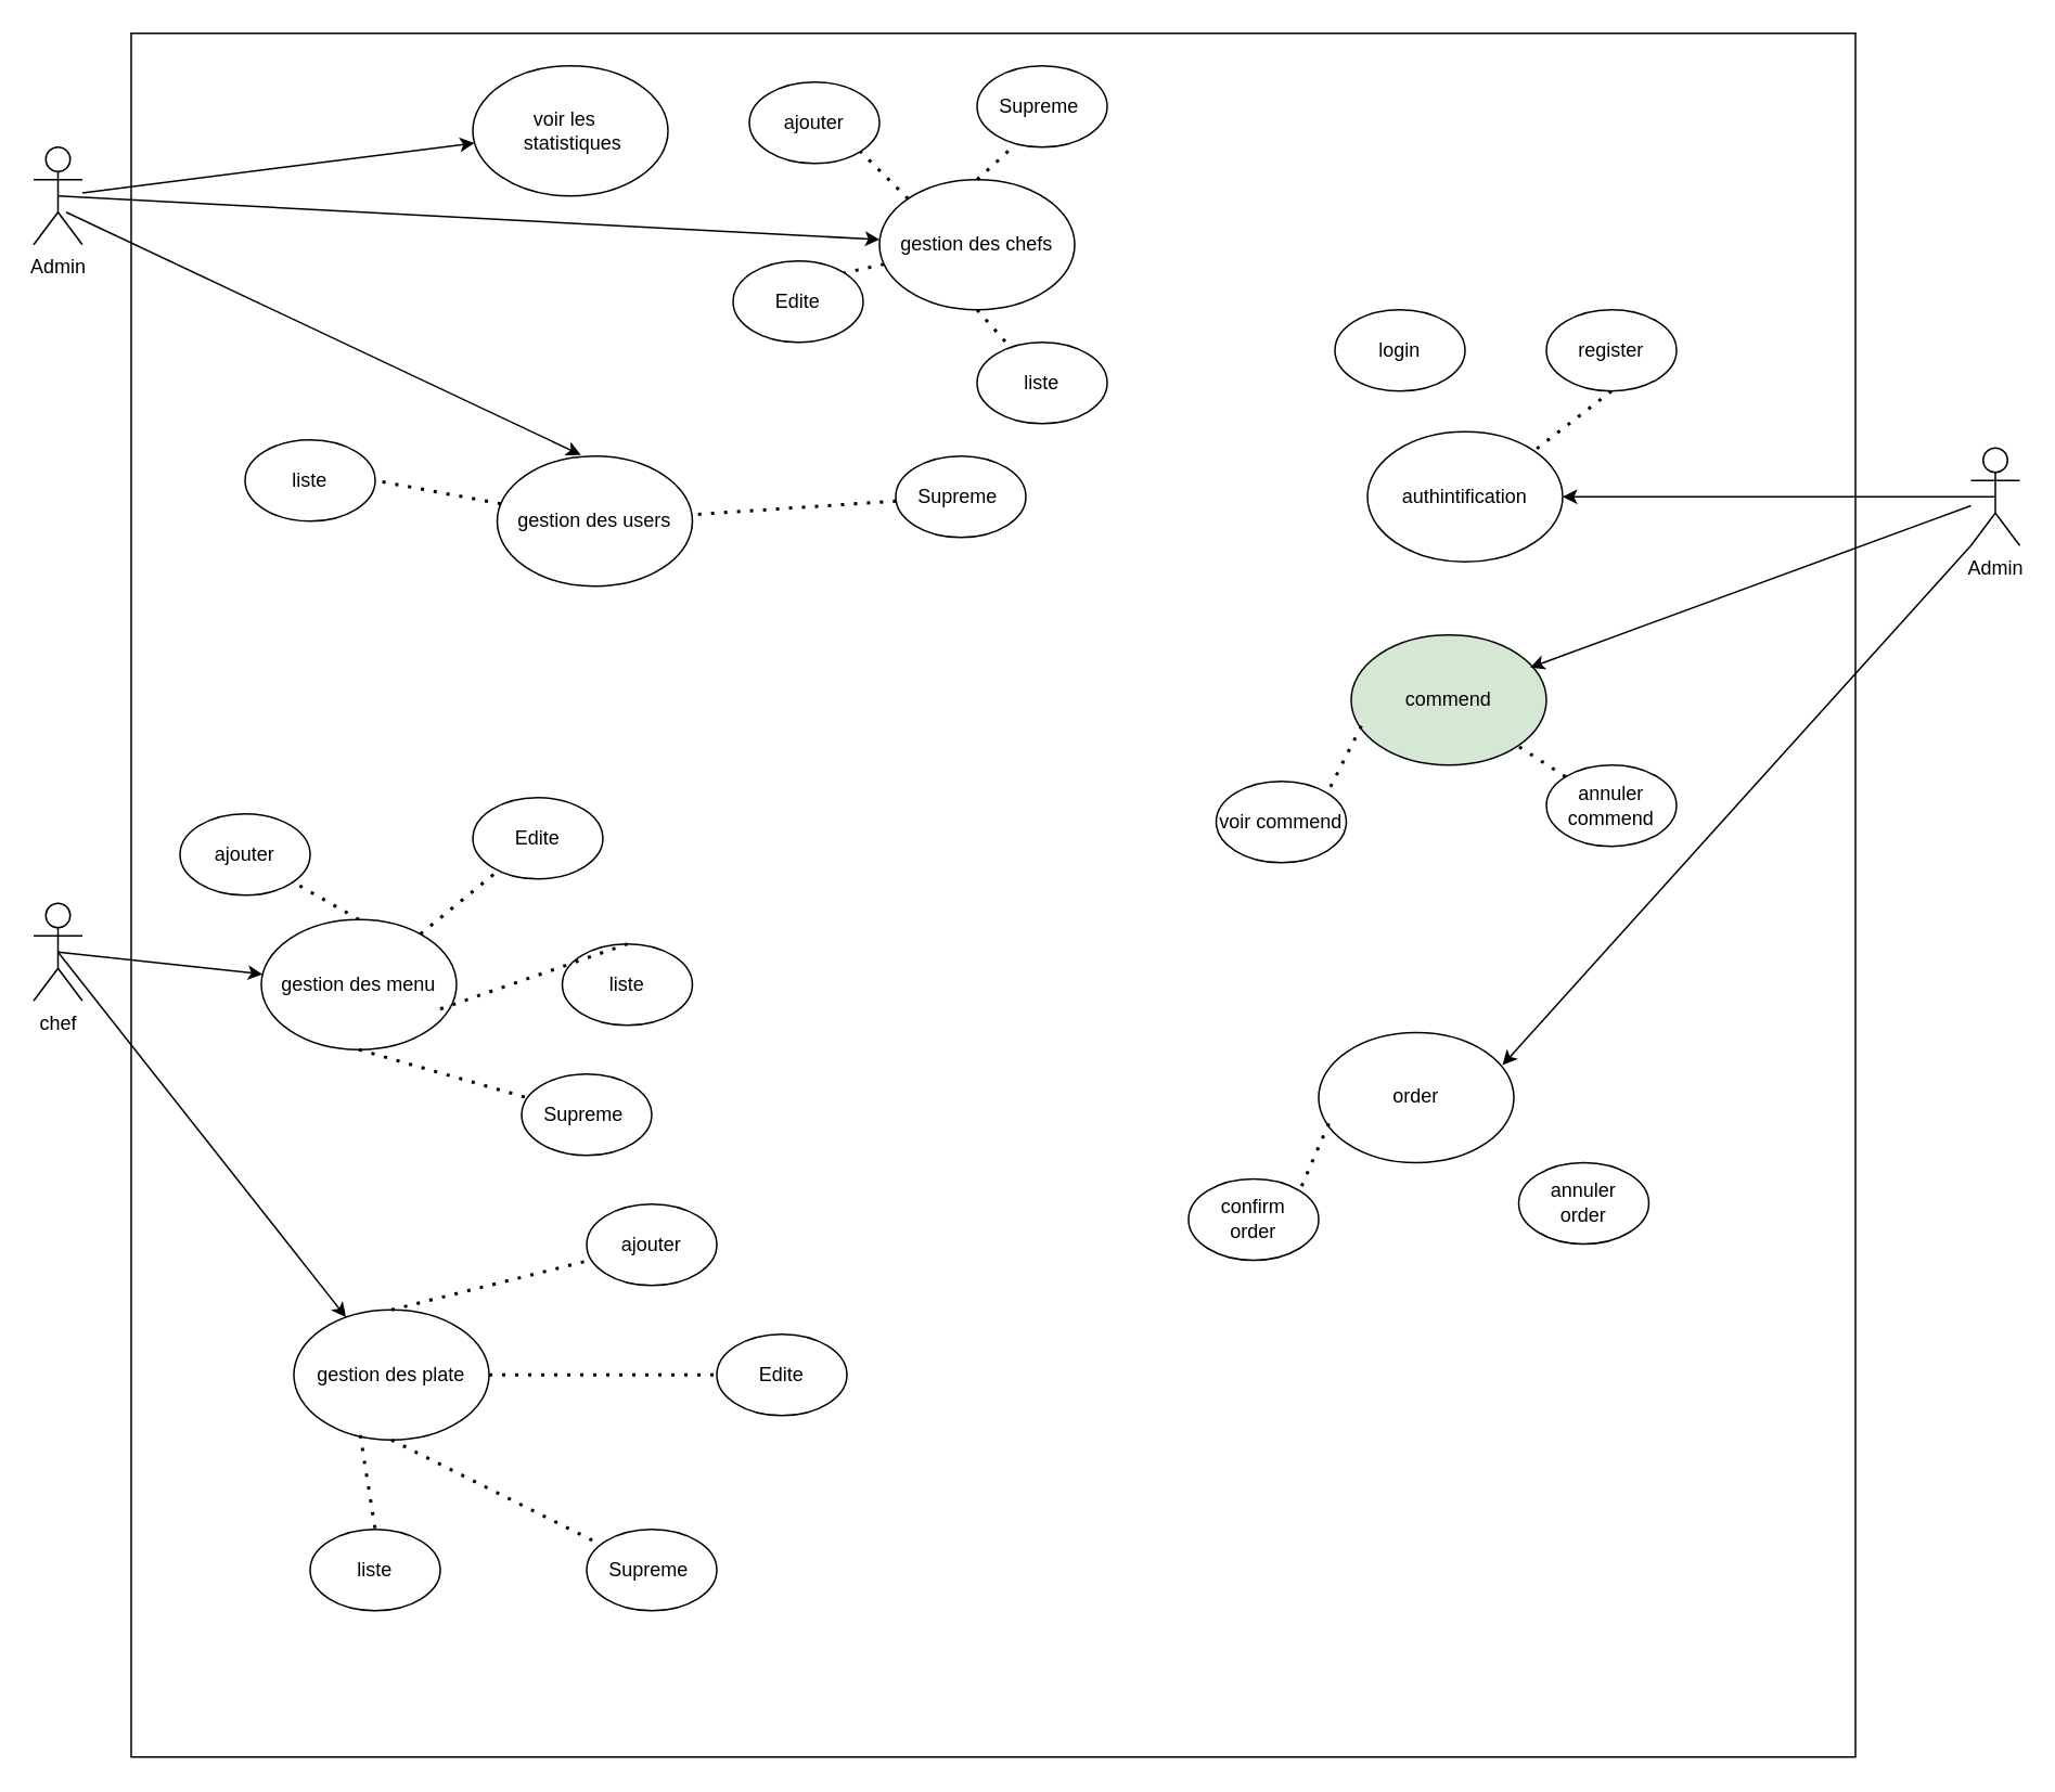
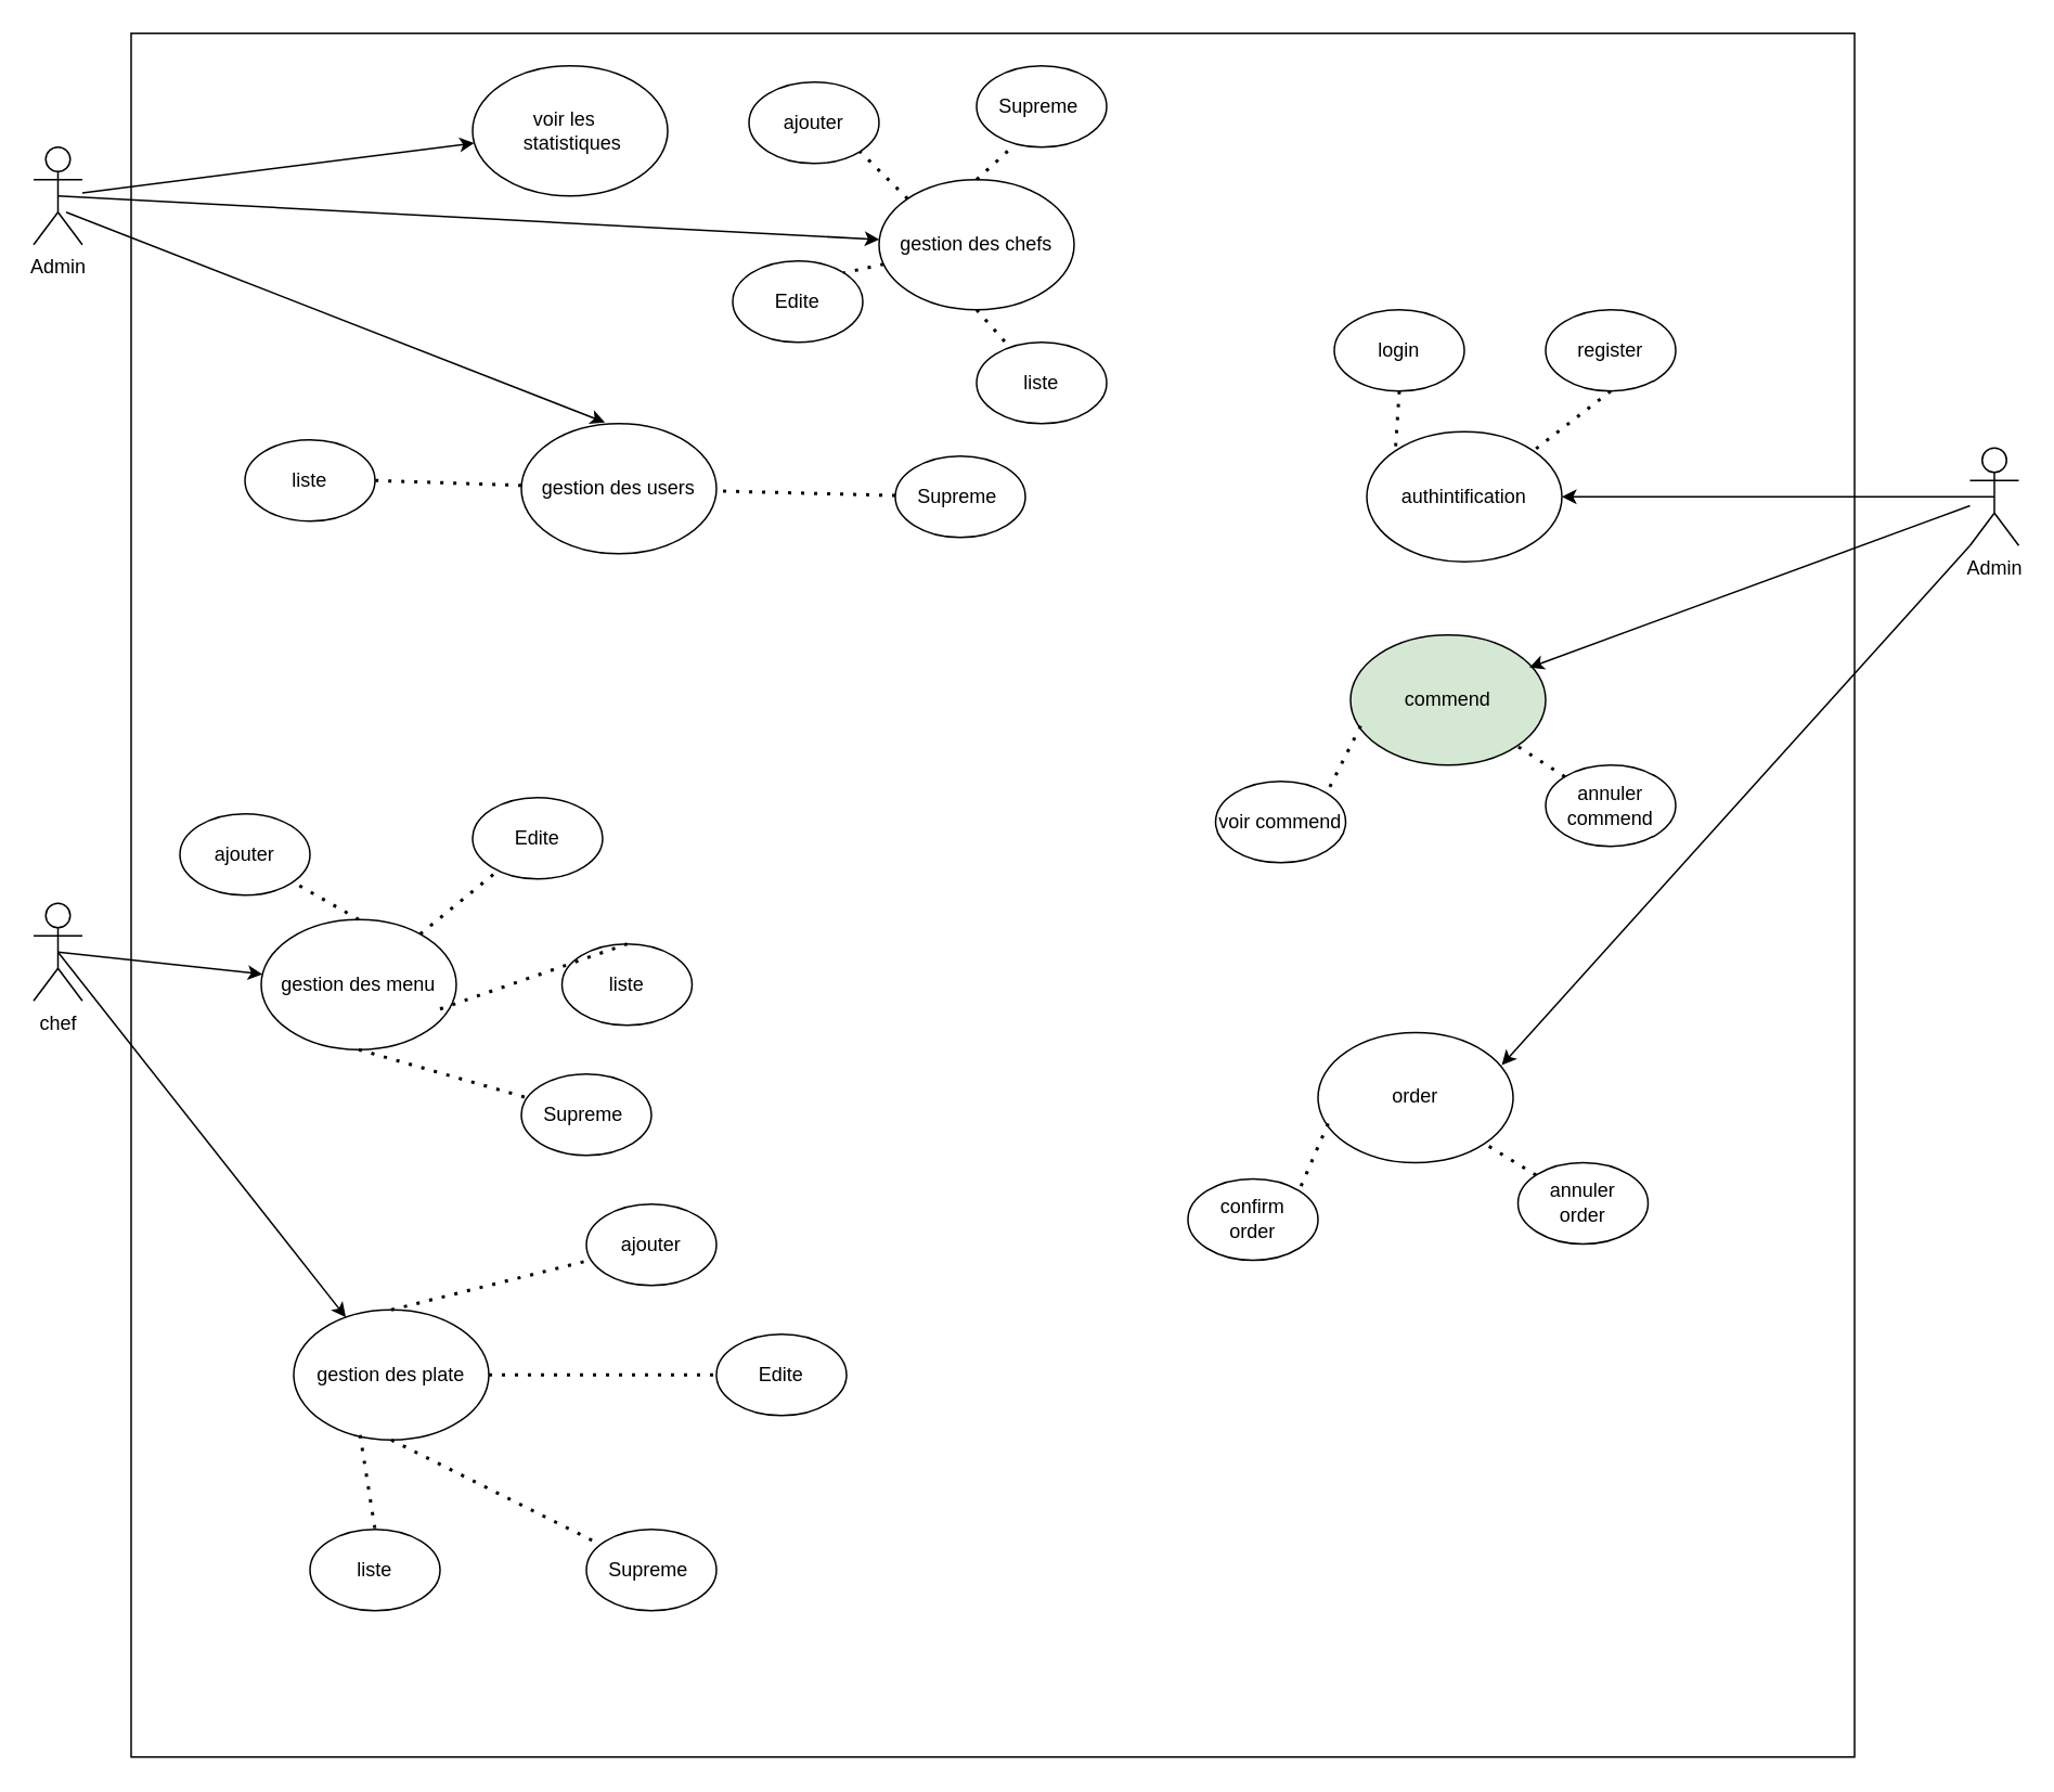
+ <mxCell id="47" value="" style="endArrow=none;dashed=1;html=1;dashPattern=1 3;strokeWidth=2;rounded=0;entryX=0;entryY=0;entryDx=0;entryDy=0;exitX=0.5;exitY=1;exitDx=0;exitDy=0;" parent="1" source="45" target="44" edge="1"><mxGeometry width="50" height="50" relative="1" as="geometry"><mxPoint x="330.075" y="308.002" as="sourcePoint" /><mxPoint x="240" y="305" as="targetPoint" /></mxGeometry></mxCell>
- <mxCell id="9" value="gestion des users" style="ellipse;whiteSpace=wrap;html=1;" parent="1" vertex="1"><mxGeometry x="305" y="280" width="120" height="80" as="geometry" /></mxCell>
+ <mxCell id="9" value="gestion des users" style="ellipse;whiteSpace=wrap;html=1;" parent="1" vertex="1"><mxGeometry x="320" y="260" width="120" height="80" as="geometry" /></mxCell>
+ <mxCell id="61" value="" style="endArrow=none;dashed=1;html=1;dashPattern=1 3;strokeWidth=2;rounded=0;entryX=1;entryY=1;entryDx=0;entryDy=0;" edge="1" source="58" target="56" parent="1"><mxGeometry width="50" height="50" relative="1" as="geometry"><mxPoint x="983" y="494.49" as="sourcePoint" /><mxPoint x="935.426" y="531.206" as="targetPoint" /></mxGeometry></mxCell>
